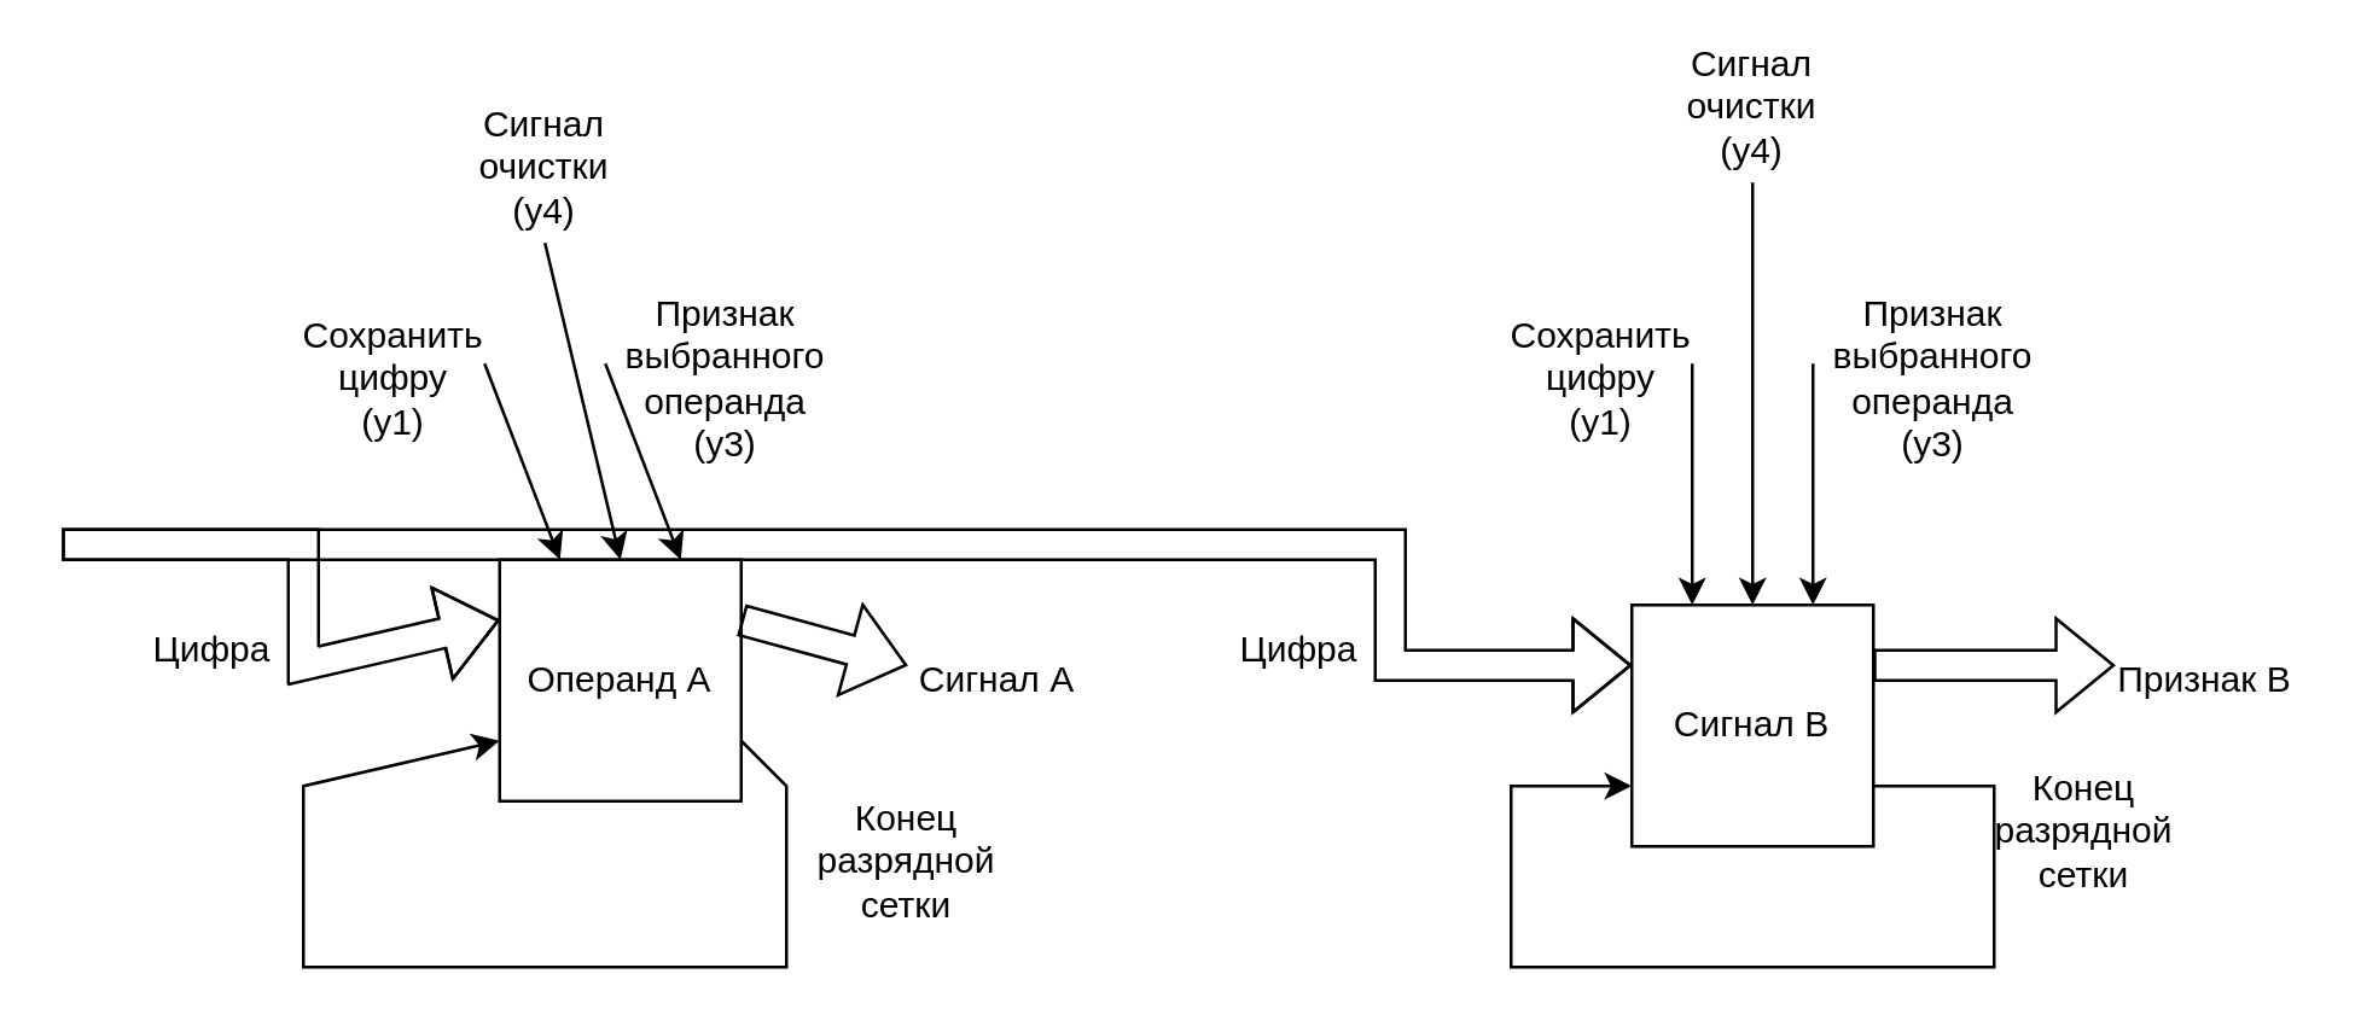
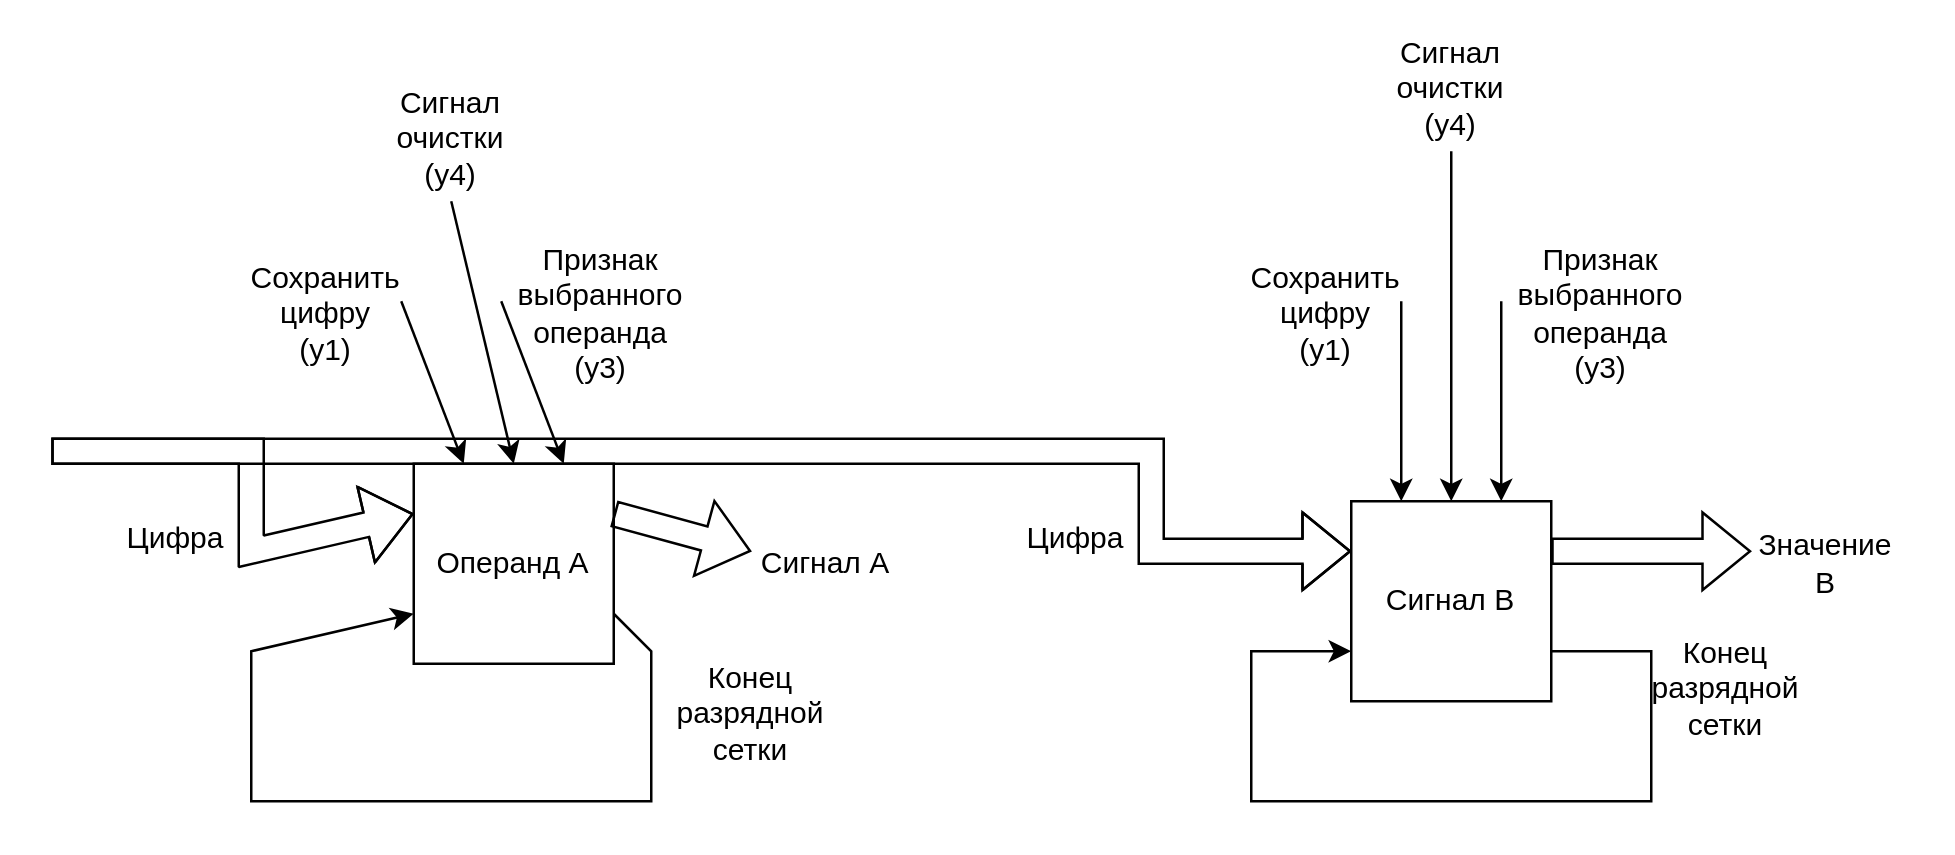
- <mxCell id="27" value="Признак B" style="text;html=1;strokeColor=none;fillColor=none;align=center;verticalAlign=middle;whiteSpace=wrap;rounded=0;" vertex="1" parent="1"><mxGeometry x="700" y="210" width="60" height="30" as="geometry" /></mxCell>
+ <mxCell id="27" value="Значение B" style="text;html=1;strokeColor=none;fillColor=none;align=center;verticalAlign=middle;whiteSpace=wrap;rounded=0;" vertex="1" parent="1"><mxGeometry x="700" y="210" width="60" height="30" as="geometry" /></mxCell>
